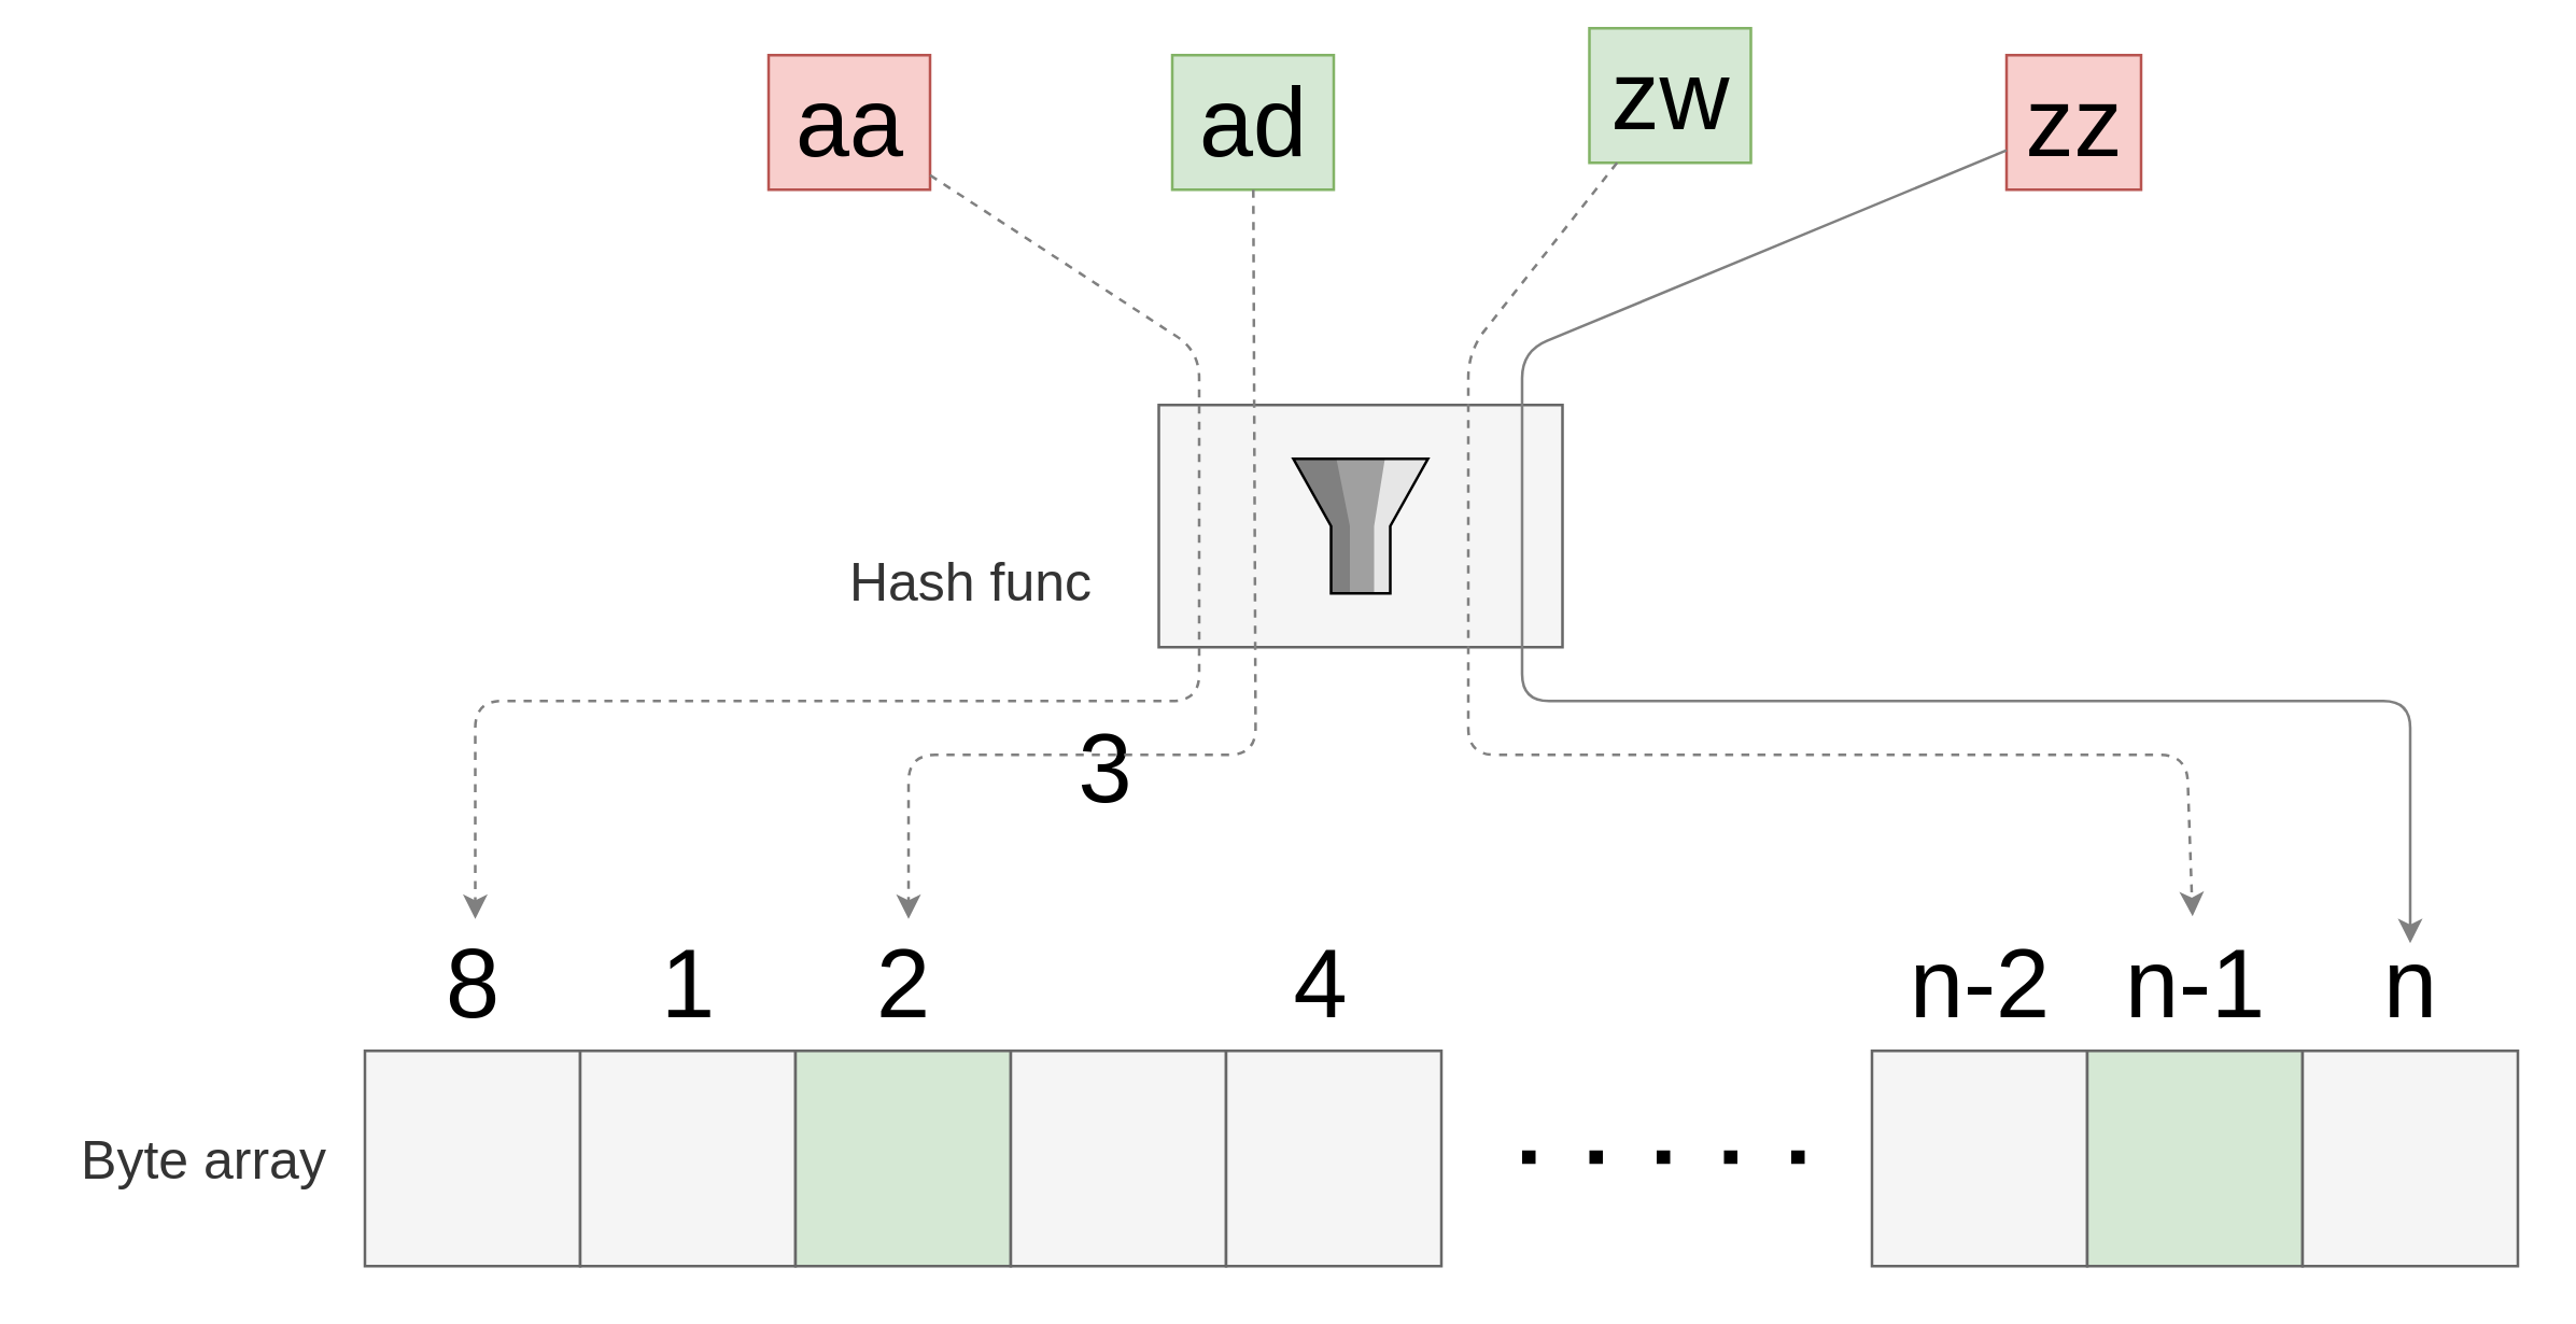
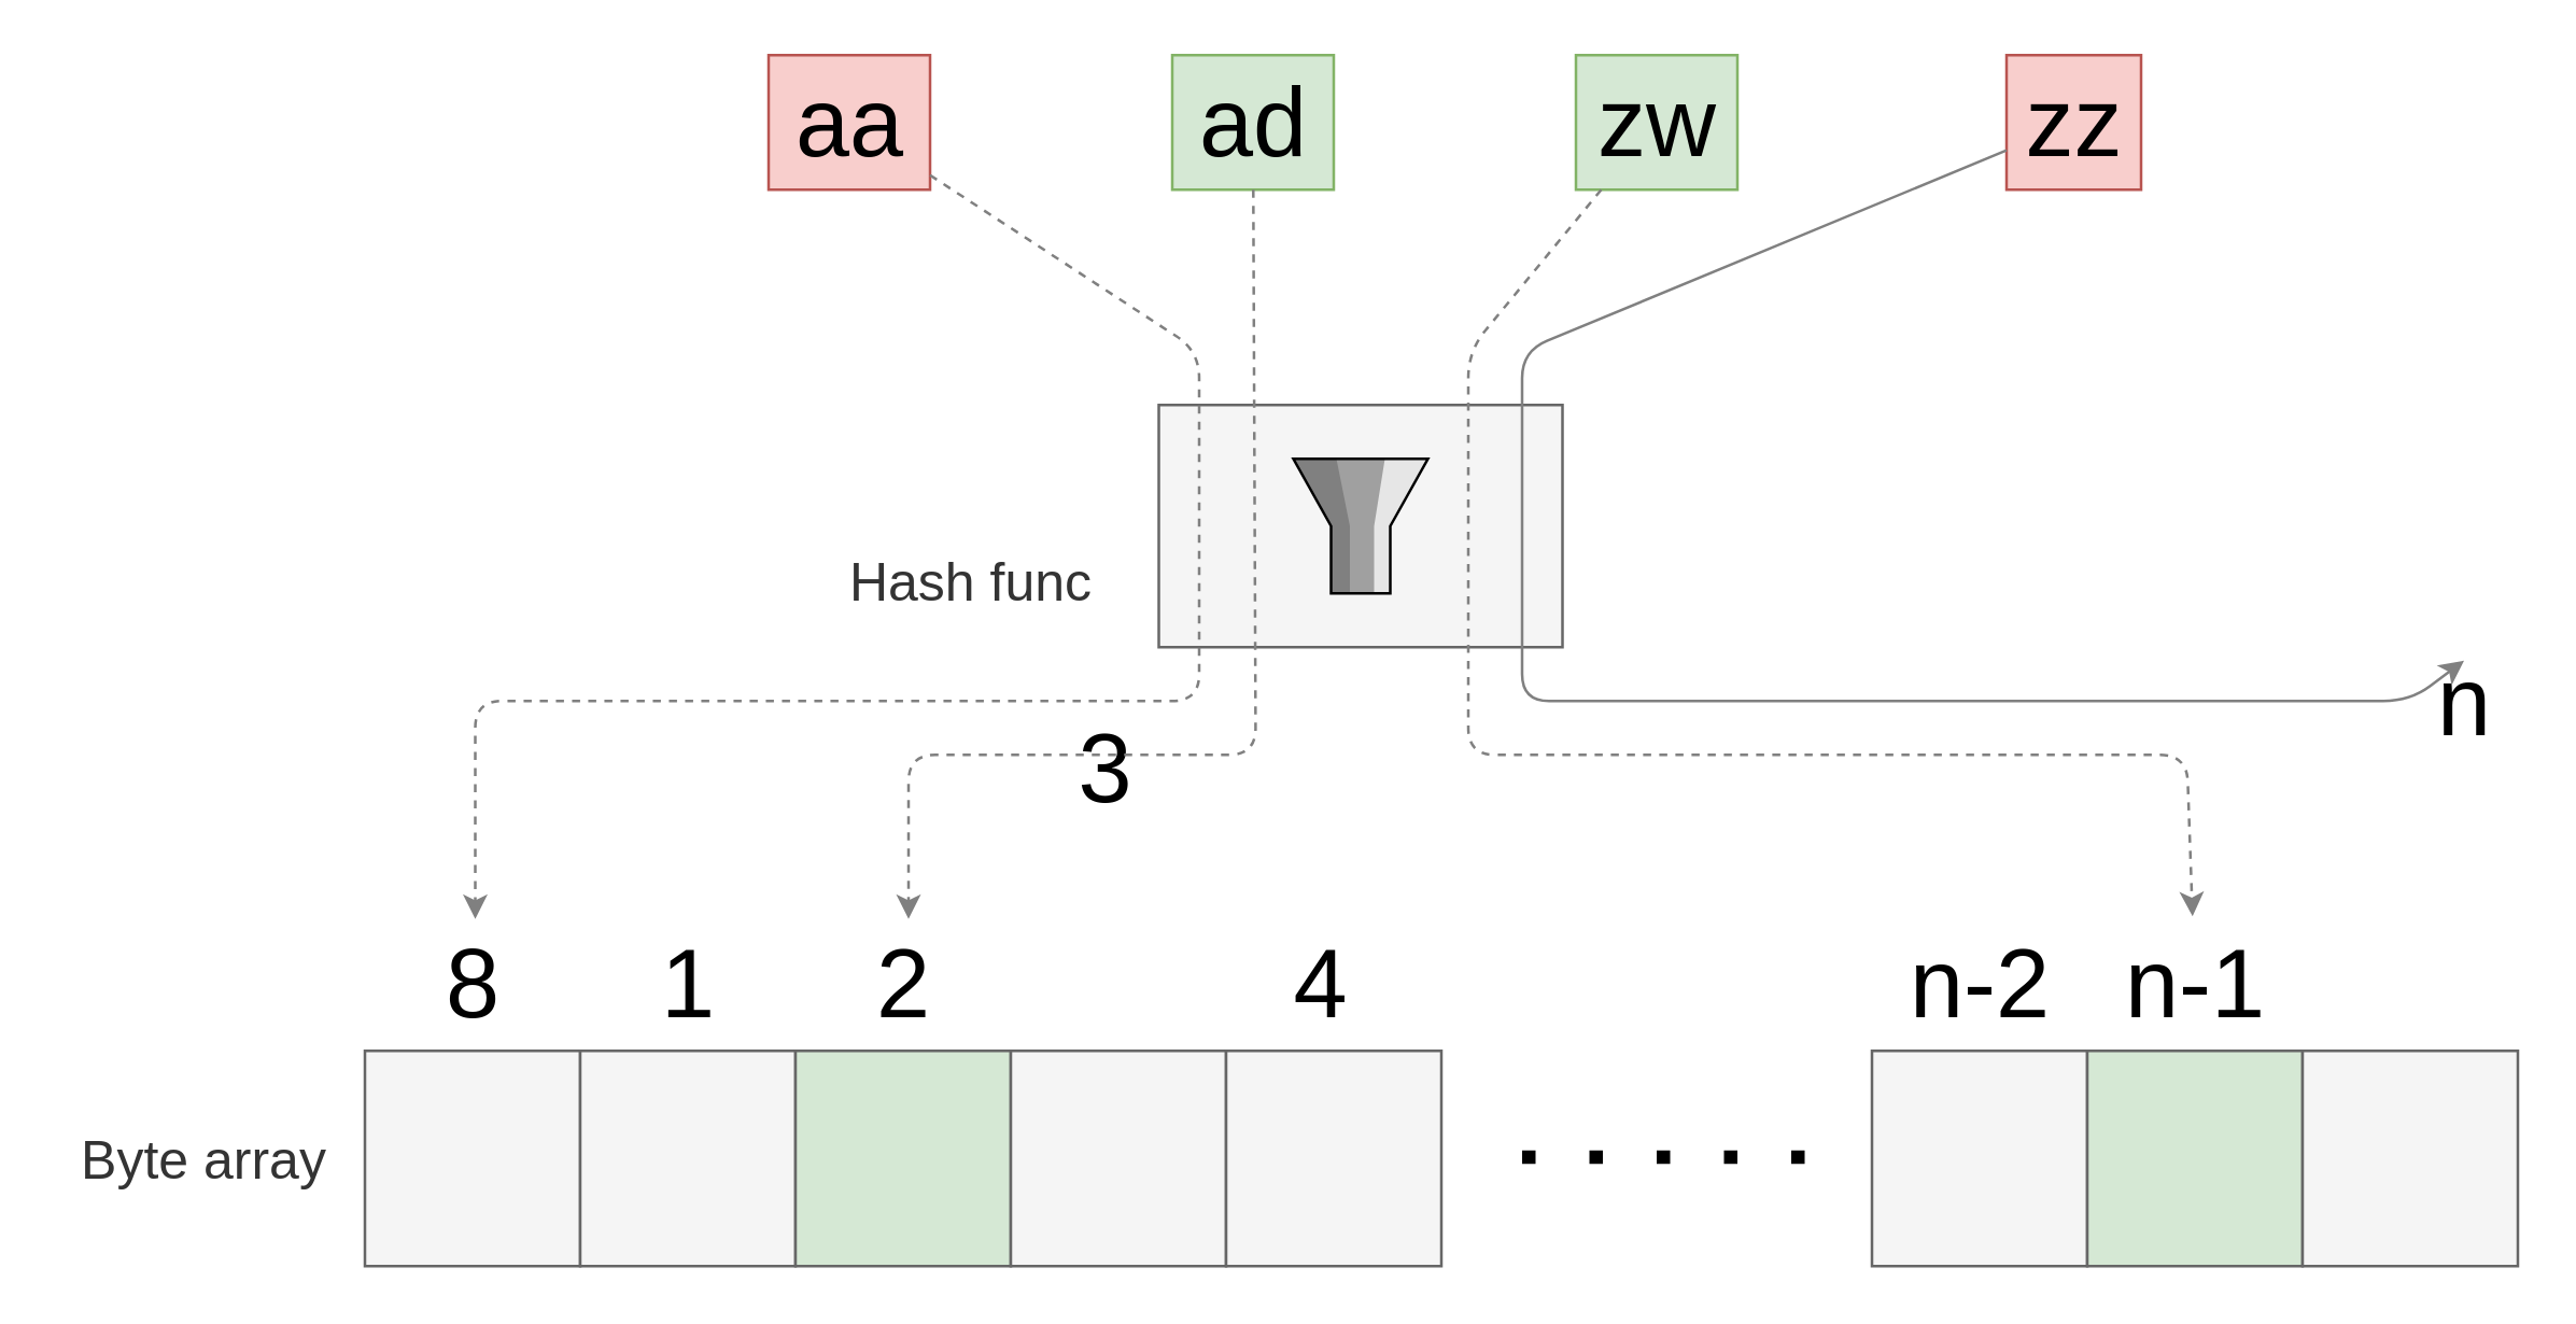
- <mxCell id="24" value="zw" style="text;html=1;align=center;verticalAlign=middle;resizable=0;points=[];autosize=1;fontSize=36;fillColor=#d5e8d4;strokeColor=#82b366;" vertex="1" parent="1"><mxGeometry x="590" y="10" width="60" height="50" as="geometry" /></mxCell>
+ <mxCell id="24" value="zw" style="text;html=1;align=center;verticalAlign=middle;resizable=0;points=[];autosize=1;fontSize=36;fillColor=#d5e8d4;strokeColor=#82b366;" vertex="1" parent="1"><mxGeometry x="585" y="20" width="60" height="50" as="geometry" /></mxCell>
- <mxCell id="16" value="n" style="text;html=1;align=center;verticalAlign=middle;resizable=0;points=[];autosize=1;fontSize=36;" vertex="1" parent="1"><mxGeometry x="875" y="340" width="40" height="50" as="geometry" /></mxCell>
+ <mxCell id="16" value="n" style="text;html=1;align=center;verticalAlign=middle;resizable=0;points=[];autosize=1;fontSize=36;" vertex="1" parent="1"><mxGeometry x="895" y="235" width="40" height="50" as="geometry" /></mxCell>
